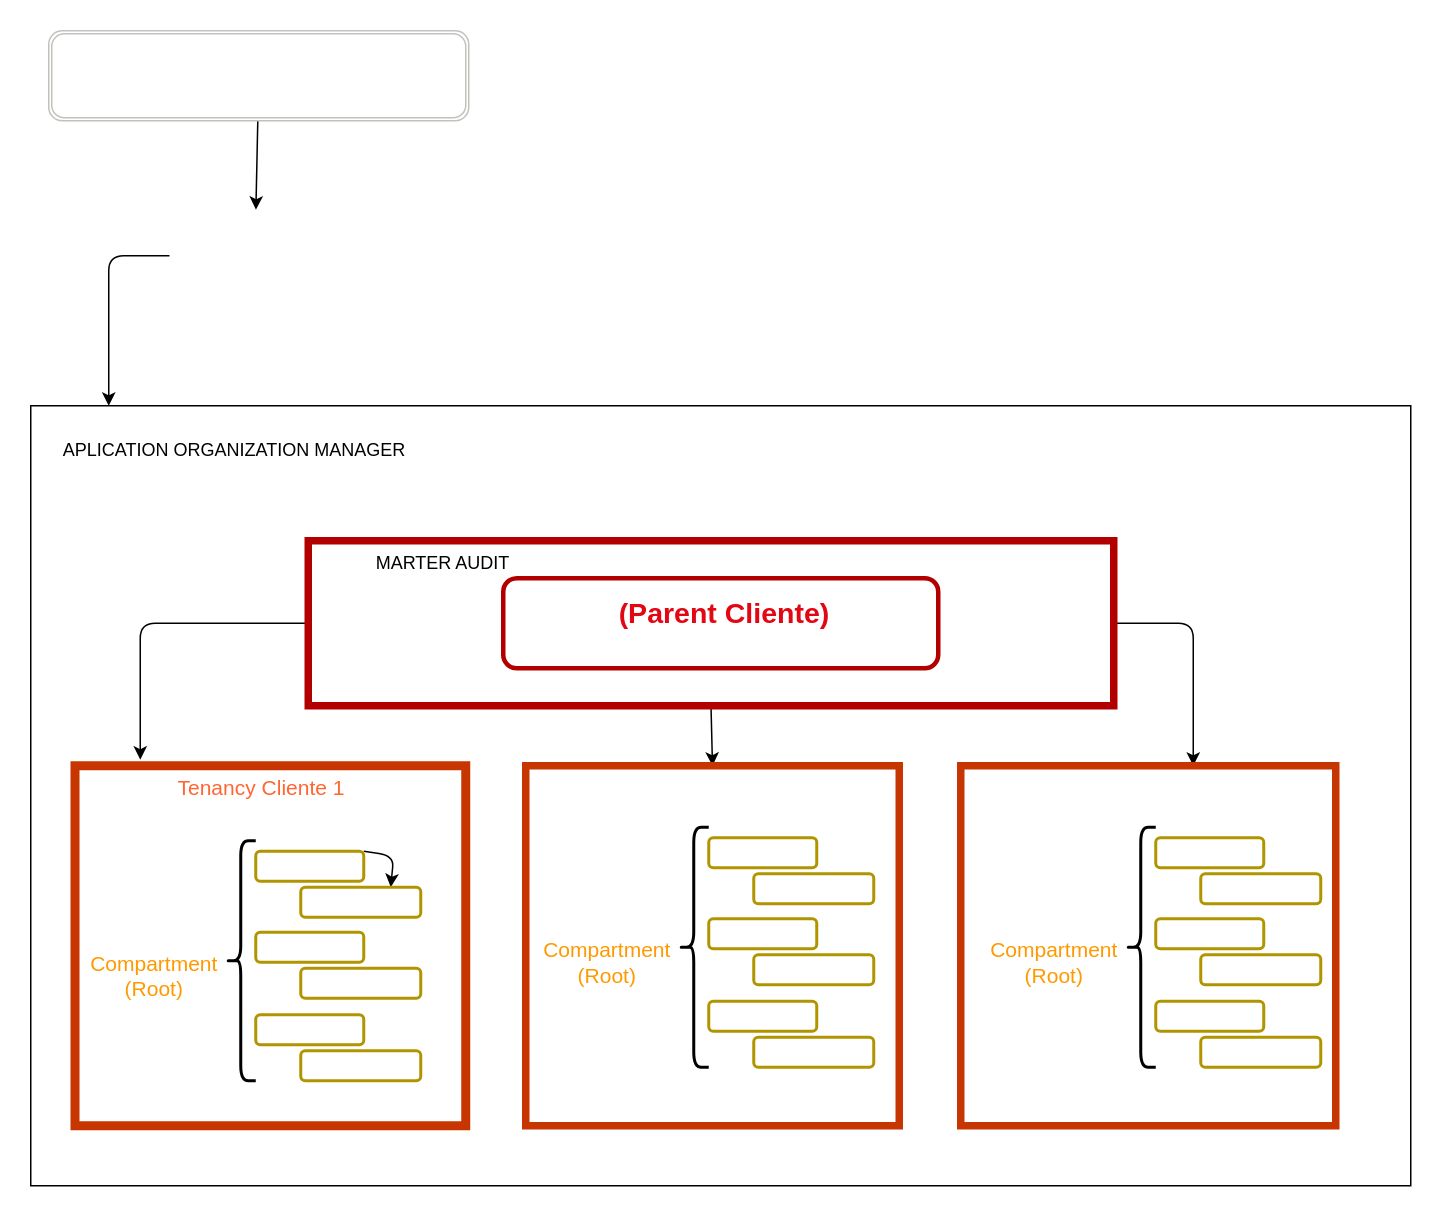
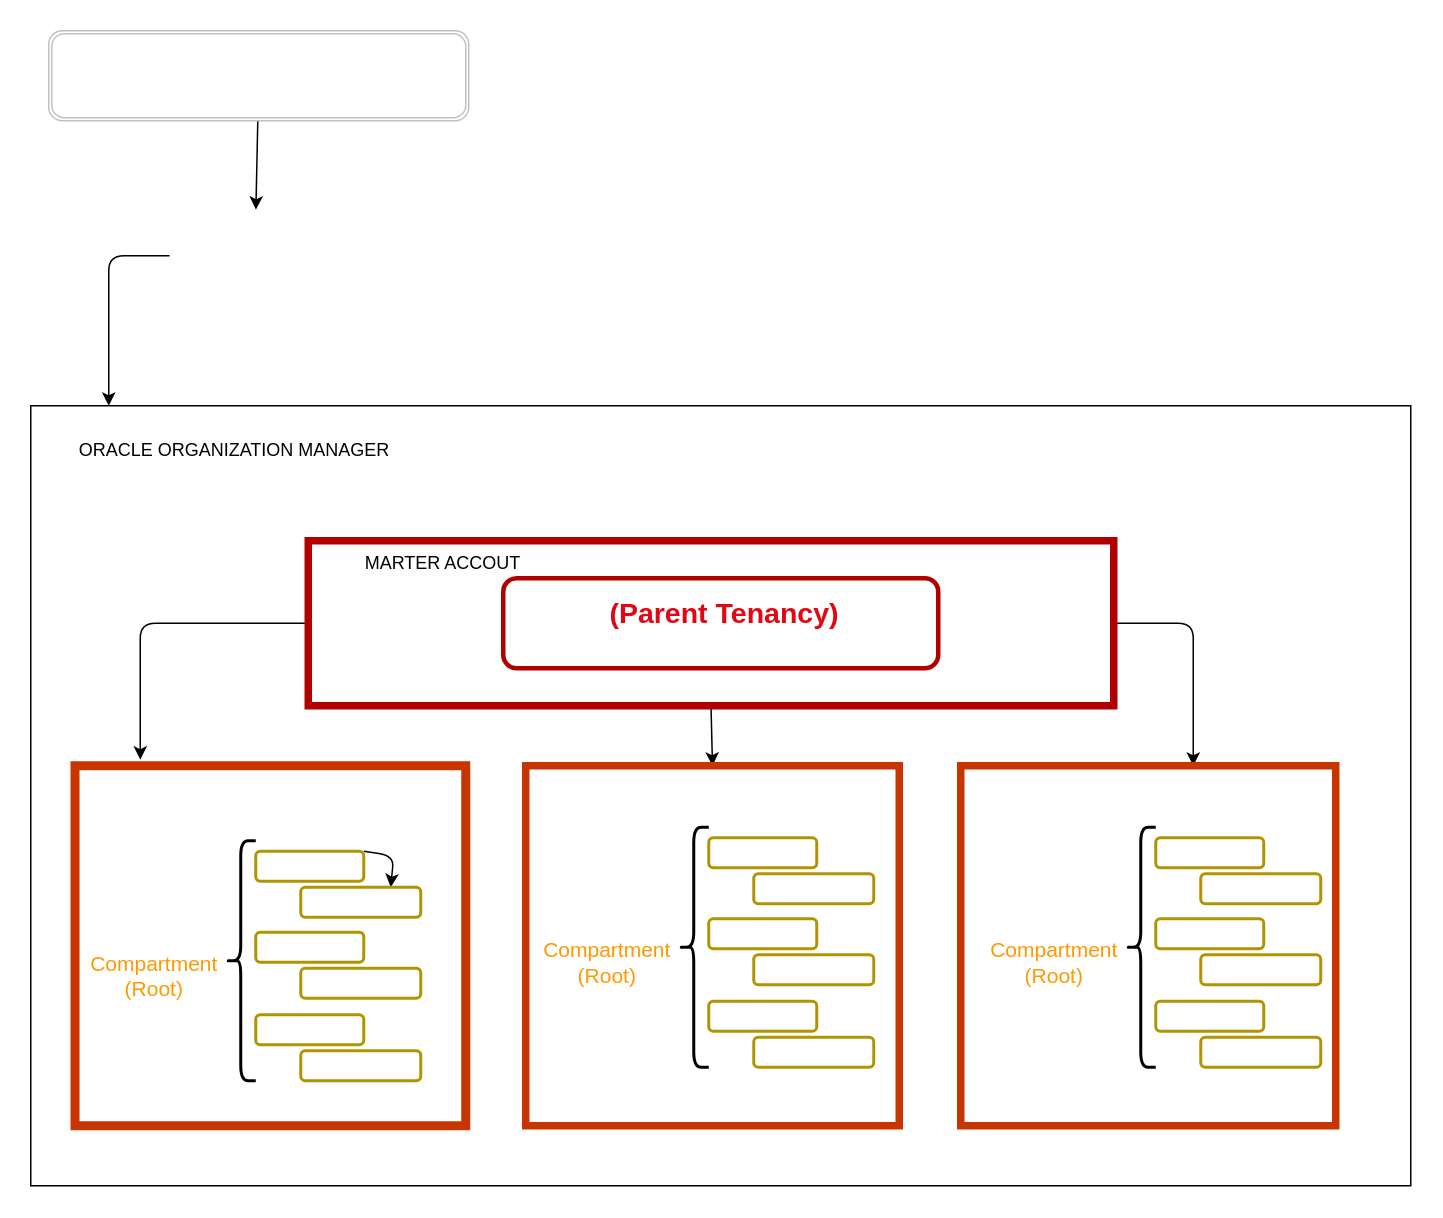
- <mxCell id="10" value="APLICATION ORGANIZATION MANAGER" style="text;html=1;strokeColor=none;fillColor=none;align=center;verticalAlign=middle;whiteSpace=wrap;rounded=0;" parent="1" vertex="1"><mxGeometry x="20" y="270" width="272" height="60" as="geometry" /></mxCell>
+ <mxCell id="10" value="ORACLE ORGANIZATION MANAGER" style="text;html=1;strokeColor=none;fillColor=none;align=center;verticalAlign=middle;whiteSpace=wrap;rounded=0;" parent="1" vertex="1"><mxGeometry x="20" y="270" width="272" height="60" as="geometry" /></mxCell>
- <mxCell id="16" value="MARTER AUDIT" style="text;html=1;strokeColor=none;fillColor=none;align=center;verticalAlign=middle;whiteSpace=wrap;rounded=0;strokeWidth=2;" parent="1" vertex="1"><mxGeometry x="205" y="360" width="180" height="30" as="geometry" /></mxCell>
+ <mxCell id="16" value="MARTER ACCOUT" style="text;html=1;strokeColor=none;fillColor=none;align=center;verticalAlign=middle;whiteSpace=wrap;rounded=0;strokeWidth=2;" parent="1" vertex="1"><mxGeometry x="205" y="360" width="180" height="30" as="geometry" /></mxCell>
- <mxCell id="18" value="&lt;span id=&quot;docs-internal-guid-a47826a4-7fff-4ab3-2c1e-8c7ac44b4d22&quot; style=&quot;font-size: 19px;&quot;&gt;&lt;p style=&quot;line-height: 1.2; margin-top: 0pt; margin-bottom: 0pt; font-size: 19px;&quot; dir=&quot;ltr&quot;&gt;&lt;span style=&quot;font-size: 19px; font-family: Montserrat, sans-serif; color: rgb(227, 6, 19); background-color: transparent; font-variant-numeric: normal; font-variant-east-asian: normal; font-variant-alternates: normal; font-variant-position: normal; vertical-align: baseline;&quot;&gt;&amp;nbsp;(Parent Cliente)&lt;/span&gt;&lt;/p&gt;&lt;div style=&quot;font-size: 19px;&quot;&gt;&lt;span style=&quot;font-size: 19px; font-family: Montserrat, sans-serif; color: rgb(227, 6, 19); background-color: transparent; font-variant-numeric: normal; font-variant-east-asian: normal; font-variant-alternates: normal; font-variant-position: normal; vertical-align: baseline;&quot;&gt;&lt;br style=&quot;font-size: 19px;&quot;&gt;&lt;/span&gt;&lt;/div&gt;&lt;/span&gt;" style="text;html=1;strokeColor=none;fillColor=none;align=center;verticalAlign=middle;whiteSpace=wrap;rounded=0;strokeWidth=3;fontStyle=1;fontSize=19;" parent="1" vertex="1"><mxGeometry x="320" y="400" width="320" height="40" as="geometry" /></mxCell>
+ <mxCell id="18" value="&lt;span id=&quot;docs-internal-guid-a47826a4-7fff-4ab3-2c1e-8c7ac44b4d22&quot; style=&quot;font-size: 19px;&quot;&gt;&lt;p style=&quot;line-height: 1.2; margin-top: 0pt; margin-bottom: 0pt; font-size: 19px;&quot; dir=&quot;ltr&quot;&gt;&lt;span style=&quot;font-size: 19px; font-family: Montserrat, sans-serif; color: rgb(227, 6, 19); background-color: transparent; font-variant-numeric: normal; font-variant-east-asian: normal; font-variant-alternates: normal; font-variant-position: normal; vertical-align: baseline;&quot;&gt;&amp;nbsp;(Parent Tenancy)&lt;/span&gt;&lt;/p&gt;&lt;div style=&quot;font-size: 19px;&quot;&gt;&lt;span style=&quot;font-size: 19px; font-family: Montserrat, sans-serif; color: rgb(227, 6, 19); background-color: transparent; font-variant-numeric: normal; font-variant-east-asian: normal; font-variant-alternates: normal; font-variant-position: normal; vertical-align: baseline;&quot;&gt;&lt;br style=&quot;font-size: 19px;&quot;&gt;&lt;/span&gt;&lt;/div&gt;&lt;/span&gt;" style="text;html=1;strokeColor=none;fillColor=none;align=center;verticalAlign=middle;whiteSpace=wrap;rounded=0;strokeWidth=3;fontStyle=1;fontSize=19;" parent="1" vertex="1"><mxGeometry x="320" y="400" width="320" height="40" as="geometry" /></mxCell>
- <mxCell id="11" value="&lt;meta charset=&quot;utf-8&quot; style=&quot;font-size: 14px;&quot;&gt;&lt;b id=&quot;docs-internal-guid-2c7463f4-7fff-0f67-e790-ca0538a50403&quot; style=&quot;font-weight: normal; font-size: 14px;&quot;&gt;&lt;p style=&quot;line-height: 1.2; margin-top: 0pt; margin-bottom: 0pt; font-size: 14px;&quot; dir=&quot;ltr&quot;&gt;&lt;span style=&quot;font-size: 14px; font-family: Montserrat, sans-serif; color: rgb(255, 102, 51); background-color: transparent; font-weight: 400; font-style: normal; font-variant: normal; text-decoration: none; vertical-align: baseline;&quot;&gt;Tenancy Cliente 1&lt;/span&gt;&lt;/p&gt;&lt;/b&gt;&lt;br class=&quot;Apple-interchange-newline&quot; style=&quot;font-size: 14px;&quot;&gt;" style="text;html=1;strokeColor=none;fillColor=none;align=center;verticalAlign=middle;whiteSpace=wrap;rounded=0;fontSize=14;" parent="1" vertex="1"><mxGeometry x="112" y="518" width="124" height="30" as="geometry" /></mxCell>
